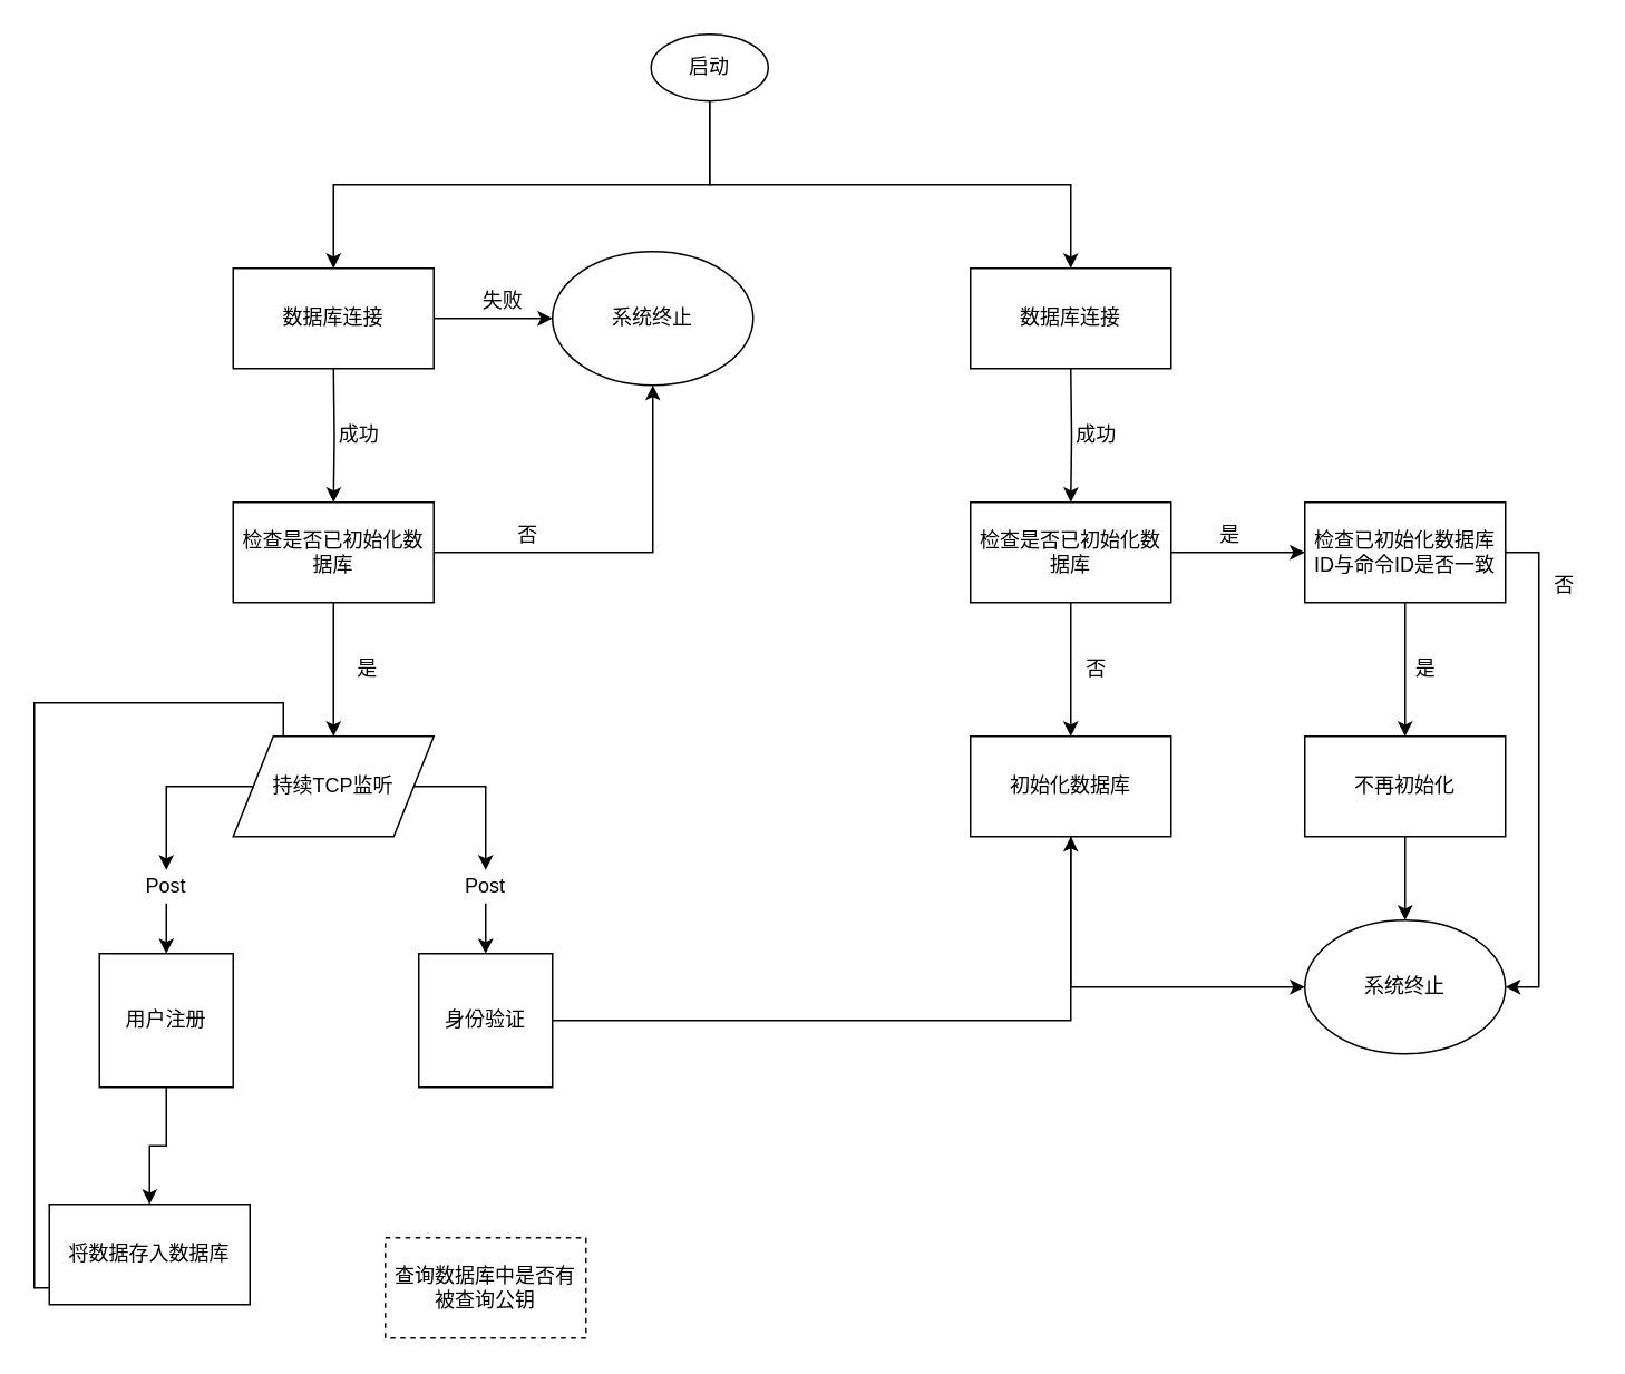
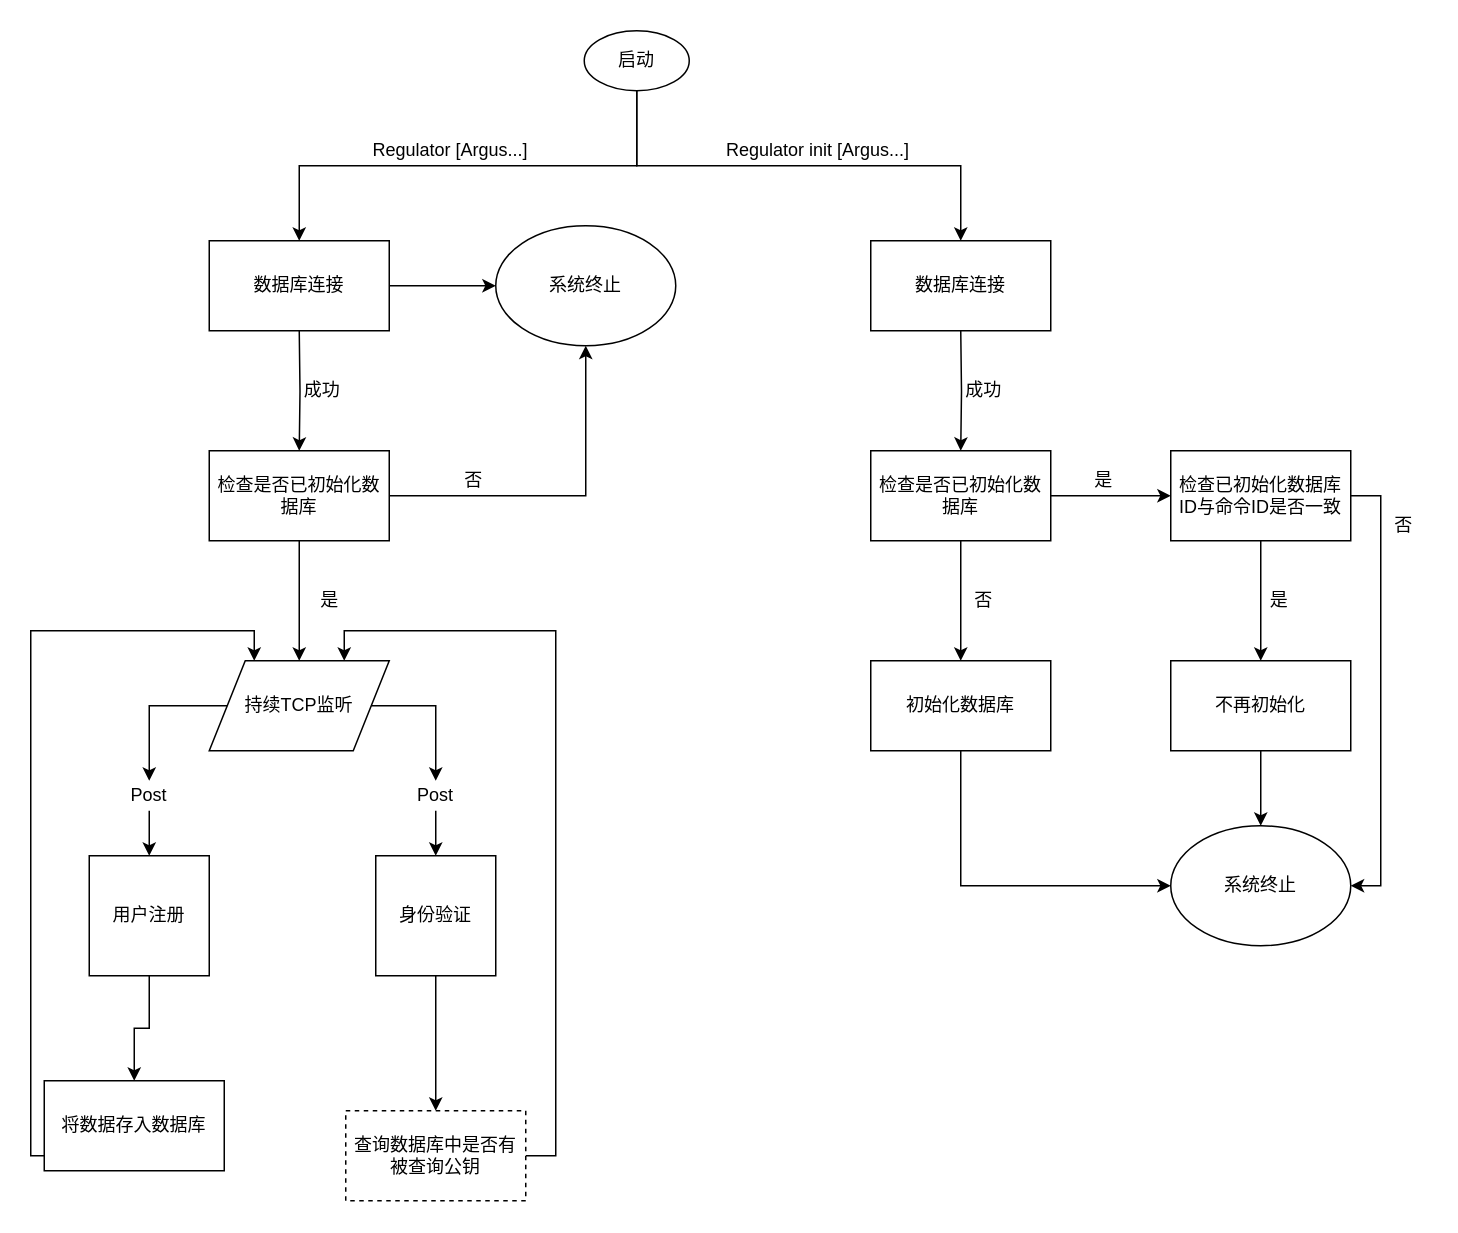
+ <mxCell id="16" value="Regulator [Argus...]" style="text;html=1;strokeColor=none;fillColor=none;align=center;verticalAlign=middle;whiteSpace=wrap;rounded=0;" vertex="1" parent="1"><mxGeometry x="225" y="90" width="150" height="20" as="geometry" /></mxCell>
+ <mxCell id="17" value="Regulator init [Argus...]" style="text;html=1;strokeColor=none;fillColor=none;align=center;verticalAlign=middle;whiteSpace=wrap;rounded=0;" vertex="1" parent="1"><mxGeometry x="470" y="90" width="150" height="20" as="geometry" /></mxCell>
- <mxCell id="12" value="失败" style="text;html=1;align=center;verticalAlign=middle;resizable=0;points=[];autosize=1;" vertex="1" parent="1"><mxGeometry x="280" y="170" width="40" height="20" as="geometry" /></mxCell>
- <mxCell id="47" style="edgeStyle=orthogonalEdgeStyle;rounded=0;orthogonalLoop=1;jettySize=auto;html=1;entryX=0.25;entryY=0;entryDx=0;entryDy=0;endArrow=none;" edge="1" parent="1" source="48" target="38"><mxGeometry relative="1" as="geometry"><Array as="points"><mxPoint x="20" y="770" /><mxPoint x="20" y="420" /><mxPoint x="169" y="420" /></Array></mxGeometry></mxCell>
+ <mxCell id="47" style="edgeStyle=orthogonalEdgeStyle;rounded=0;orthogonalLoop=1;jettySize=auto;html=1;entryX=0.25;entryY=0;entryDx=0;entryDy=0;" edge="1" parent="1" source="48" target="38"><mxGeometry relative="1" as="geometry"><Array as="points"><mxPoint x="20" y="770" /><mxPoint x="20" y="420" /><mxPoint x="169" y="420" /></Array></mxGeometry></mxCell>
+ <mxCell id="49" style="edgeStyle=orthogonalEdgeStyle;rounded=0;orthogonalLoop=1;jettySize=auto;html=1;exitX=1;exitY=0.5;exitDx=0;exitDy=0;entryX=0.75;entryY=0;entryDx=0;entryDy=0;" edge="1" parent="1" source="50" target="38"><mxGeometry relative="1" as="geometry" /></mxCell>
- <mxCell id="41" value="" style="edgeStyle=orthogonalEdgeStyle;rounded=0;orthogonalLoop=1;jettySize=auto;html=1;" edge="1" parent="1" source="42" target="33"><mxGeometry relative="1" as="geometry" /></mxCell>
+ <mxCell id="41" value="" style="edgeStyle=orthogonalEdgeStyle;rounded=0;orthogonalLoop=1;jettySize=auto;html=1;" edge="1" parent="1" source="42" target="50"><mxGeometry relative="1" as="geometry" /></mxCell>
